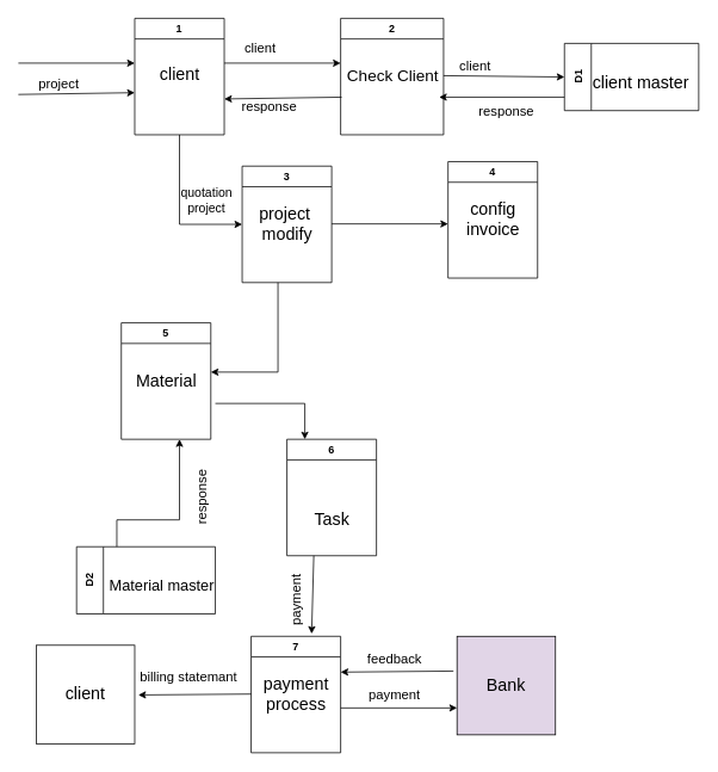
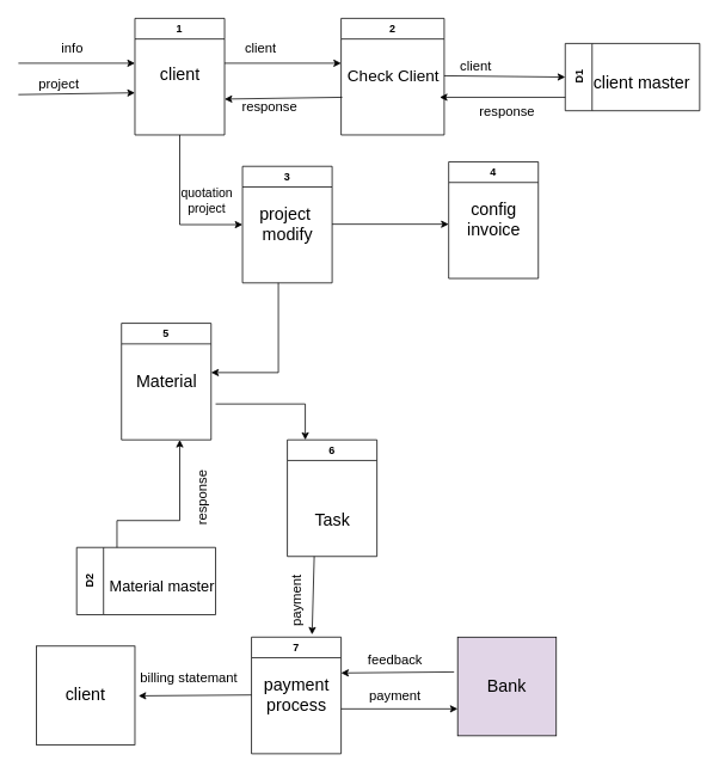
+ <mxCell id="13" value="&lt;font style=&quot;font-size: 15px;&quot;&gt;info&lt;/font&gt;" style="text;html=1;align=center;verticalAlign=middle;resizable=0;points=[];autosize=1;strokeColor=none;fillColor=none;" vertex="1" parent="1"><mxGeometry x="55" y="38" width="50" height="30" as="geometry" /></mxCell>
